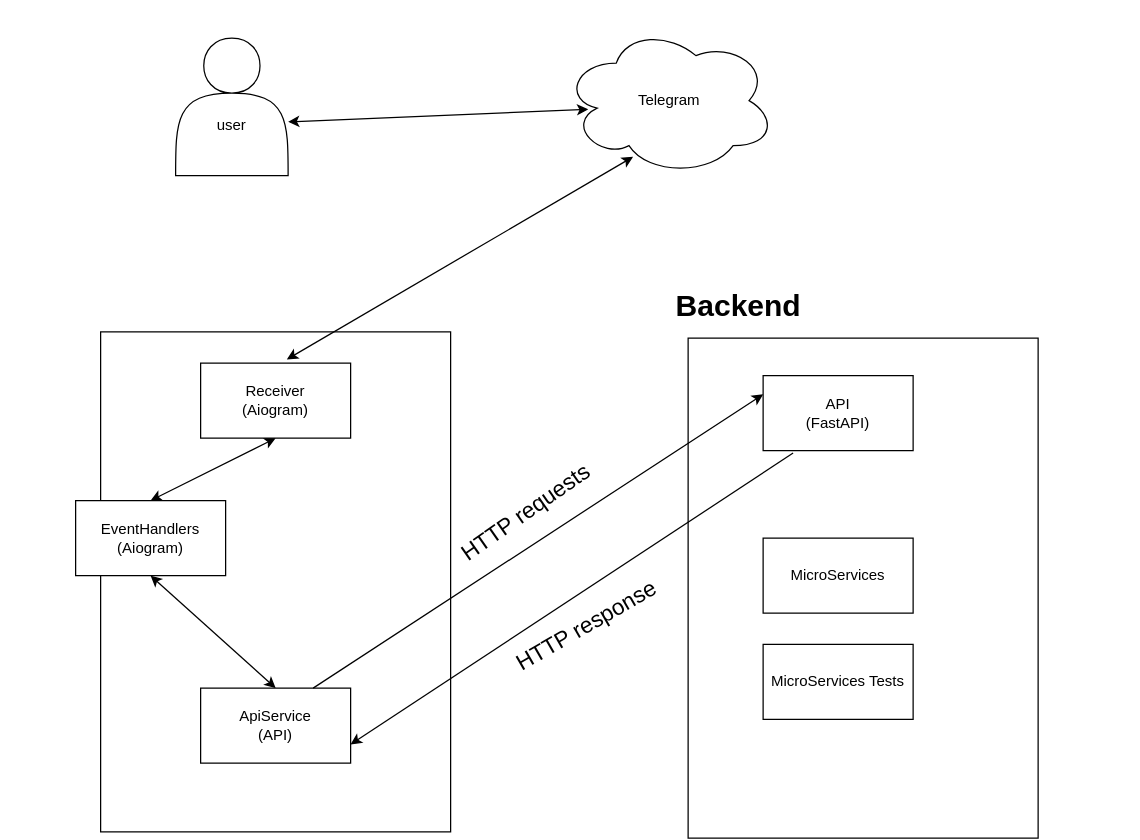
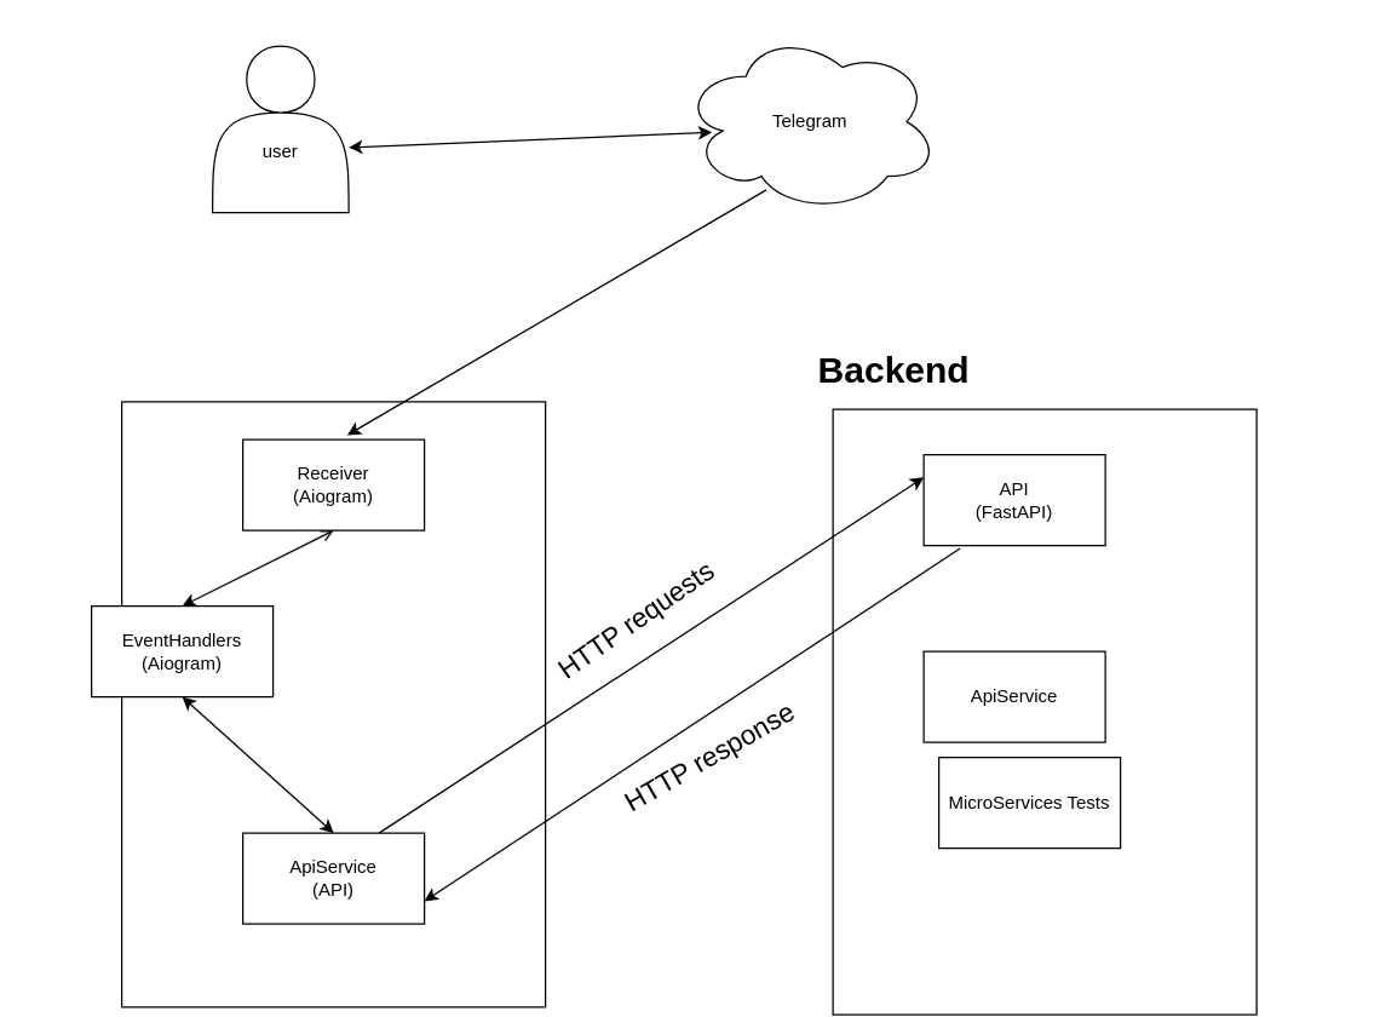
- <mxCell id="17" value="" style="endArrow=classic;startArrow=classic;html=1;rounded=0;fontSize=18;entryX=0.329;entryY=0.875;entryDx=0;entryDy=0;exitX=0.575;exitY=-0.05;exitDx=0;exitDy=0;entryPerimeter=0;exitPerimeter=0;" edge="1" parent="1" source="8" target="3"><mxGeometry width="50" height="50" relative="1" as="geometry"><mxPoint x="230" y="430" as="sourcePoint" /><mxPoint x="230" y="360" as="targetPoint" /></mxGeometry></mxCell>
+ <mxCell id="17" value="" style="endArrow=none;startArrow=classic;html=1;rounded=0;fontSize=18;entryX=0.329;entryY=0.875;entryDx=0;entryDy=0;exitX=0.575;exitY=-0.05;exitDx=0;exitDy=0;entryPerimeter=0;exitPerimeter=0;" edge="1" parent="1" source="8" target="3"><mxGeometry width="50" height="50" relative="1" as="geometry"><mxPoint x="230" y="430" as="sourcePoint" /><mxPoint x="230" y="360" as="targetPoint" /></mxGeometry></mxCell>
- <mxCell id="16" value="" style="endArrow=classic;startArrow=classic;html=1;rounded=0;fontSize=18;entryX=0.5;entryY=1;entryDx=0;entryDy=0;exitX=0.5;exitY=0;exitDx=0;exitDy=0;" edge="1" parent="1" source="9" target="8"><mxGeometry width="50" height="50" relative="1" as="geometry"><mxPoint x="230" y="580" as="sourcePoint" /><mxPoint x="230" y="490" as="targetPoint" /></mxGeometry></mxCell>
+ <mxCell id="16" value="" style="endArrow=open;startArrow=classic;html=1;rounded=0;fontSize=18;entryX=0.5;entryY=1;entryDx=0;entryDy=0;exitX=0.5;exitY=0;exitDx=0;exitDy=0;" edge="1" parent="1" source="9" target="8"><mxGeometry width="50" height="50" relative="1" as="geometry"><mxPoint x="230" y="580" as="sourcePoint" /><mxPoint x="230" y="490" as="targetPoint" /></mxGeometry></mxCell>
- <mxCell id="12" value="MicroServices&lt;br&gt;" style="rounded=0;whiteSpace=wrap;html=1;" vertex="1" parent="1"><mxGeometry x="610" y="430" width="120" height="60" as="geometry" /></mxCell>
+ <mxCell id="12" value="ApiService&lt;br&gt;" style="rounded=0;whiteSpace=wrap;html=1;" vertex="1" parent="1"><mxGeometry x="610" y="430" width="120" height="60" as="geometry" /></mxCell>
- <mxCell id="14" value="MicroServices Tests" style="rounded=0;whiteSpace=wrap;html=1;" vertex="1" parent="1"><mxGeometry x="610" y="515" width="120" height="60" as="geometry" /></mxCell>
+ <mxCell id="14" value="MicroServices Tests" style="rounded=0;whiteSpace=wrap;html=1;" vertex="1" parent="1"><mxGeometry x="620" y="500" width="120" height="60" as="geometry" /></mxCell>
